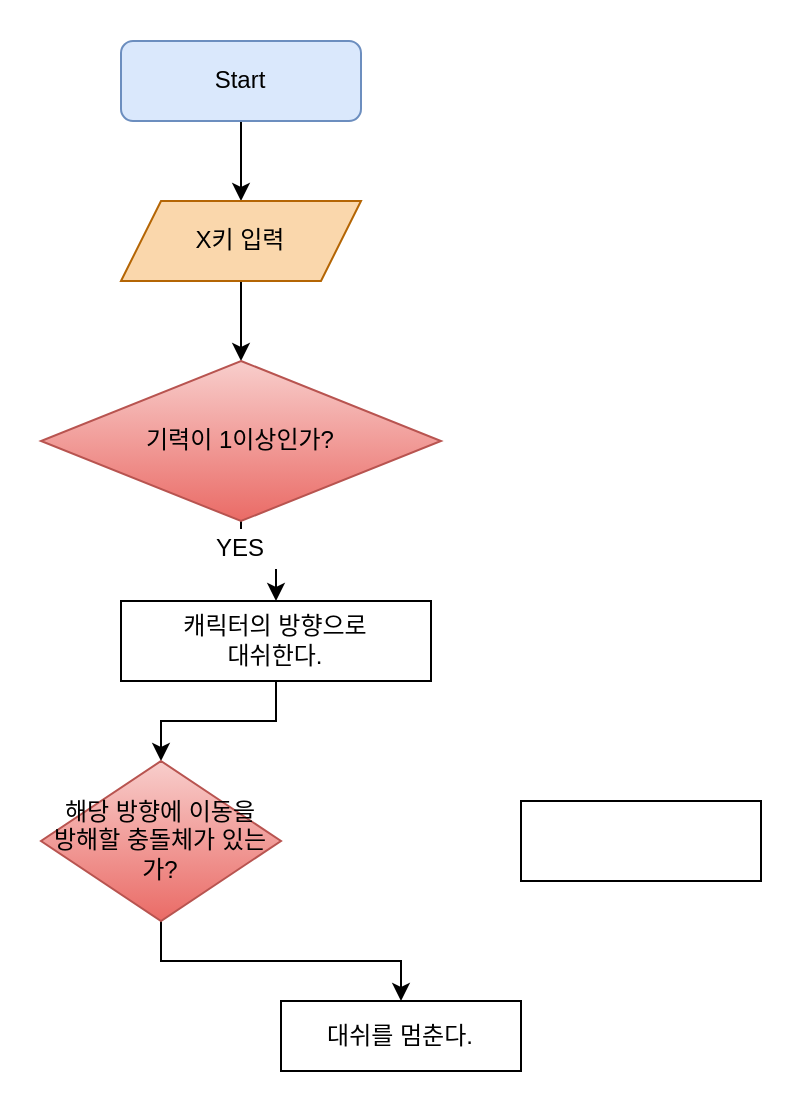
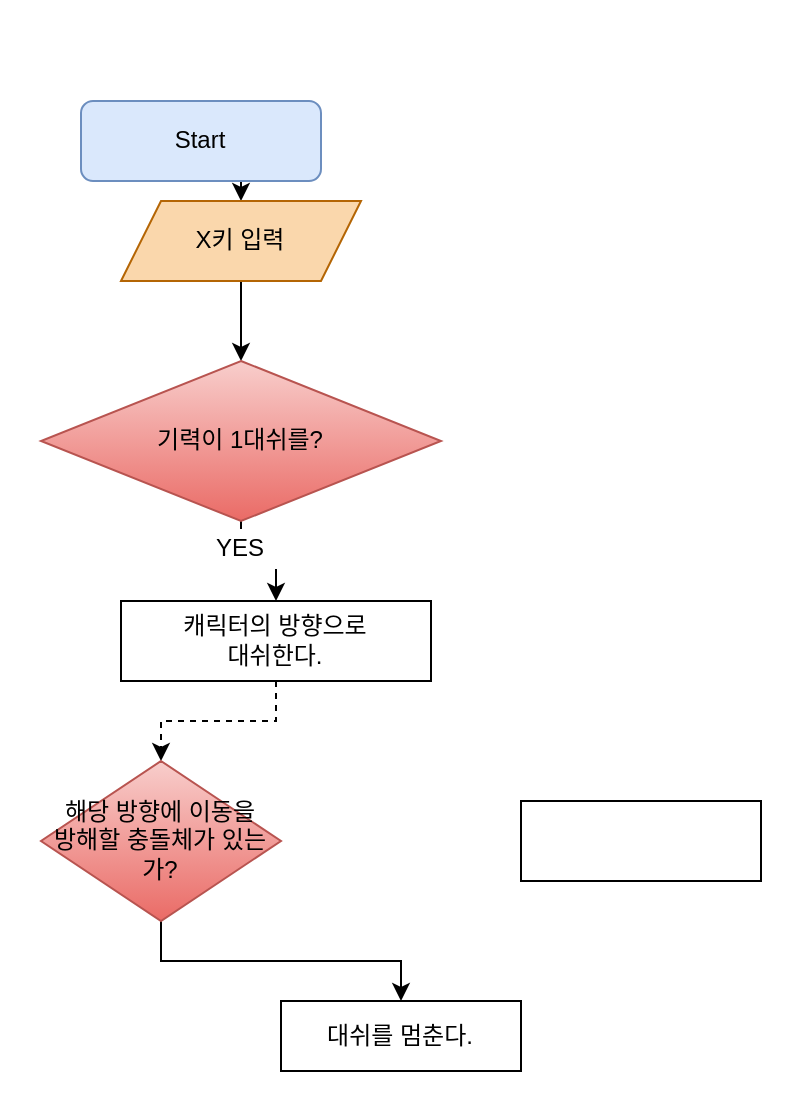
- <mxCell id="3" value="Start" style="rounded=1;whiteSpace=wrap;html=1;fillColor=#dae8fc;strokeColor=#6c8ebf;" vertex="1" parent="1"><mxGeometry x="60" y="20" width="120" height="40" as="geometry" /></mxCell>
+ <mxCell id="3" value="Start" style="rounded=1;whiteSpace=wrap;html=1;fillColor=#dae8fc;strokeColor=#6c8ebf;" vertex="1" parent="1"><mxGeometry x="40" y="50" width="120" height="40" as="geometry" /></mxCell>
- <mxCell id="7" value="기력이 1이상인가?" style="rhombus;whiteSpace=wrap;html=1;gradientColor=#ea6b66;fillColor=#f8cecc;strokeColor=#b85450;" vertex="1" parent="1"><mxGeometry x="20" y="180" width="200" height="80" as="geometry" /></mxCell>
+ <mxCell id="7" value="기력이 1대쉬를?" style="rhombus;whiteSpace=wrap;html=1;gradientColor=#ea6b66;fillColor=#f8cecc;strokeColor=#b85450;" vertex="1" parent="1"><mxGeometry x="20" y="180" width="200" height="80" as="geometry" /></mxCell>
- <mxCell id="8" style="edgeStyle=orthogonalEdgeStyle;rounded=0;orthogonalLoop=1;jettySize=auto;html=1;exitX=0.5;exitY=1;exitDx=0;exitDy=0;entryX=0.5;entryY=0;entryDx=0;entryDy=0;" edge="1" parent="1" source="9" target="12"><mxGeometry relative="1" as="geometry" /></mxCell>
+ <mxCell id="8" style="edgeStyle=orthogonalEdgeStyle;rounded=0;orthogonalLoop=1;jettySize=auto;html=1;exitX=0.5;exitY=1;exitDx=0;exitDy=0;entryX=0.5;entryY=0;entryDx=0;entryDy=0;dashed=1;" edge="1" parent="1" source="9" target="12"><mxGeometry relative="1" as="geometry" /></mxCell>
